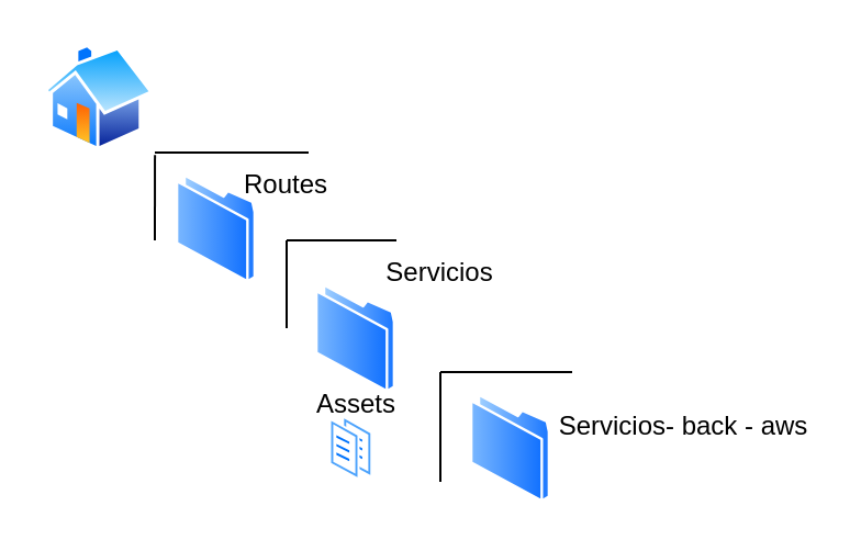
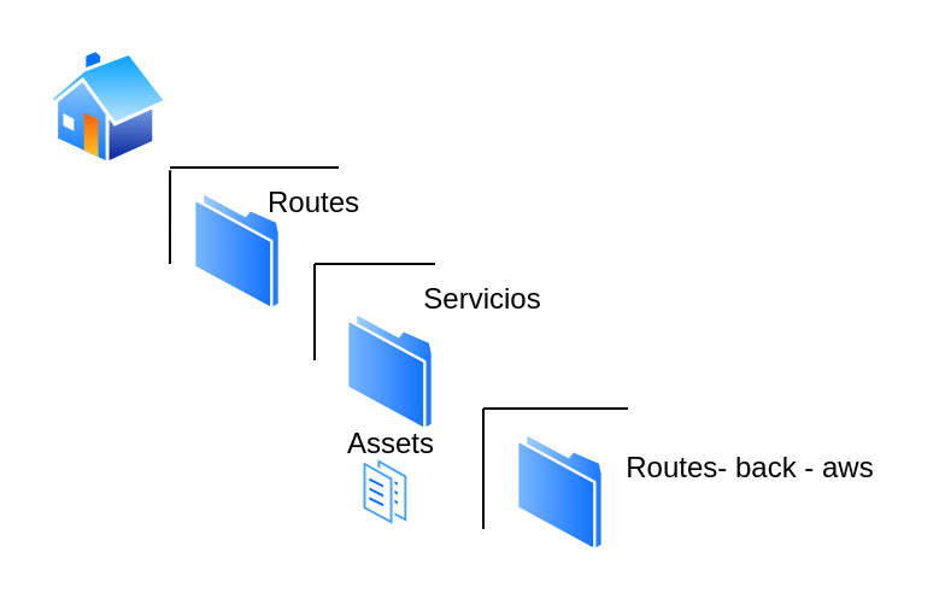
- <mxCell id="21" value="Servicios- back - aws" style="text;html=1;align=center;verticalAlign=middle;whiteSpace=wrap;rounded=0;" vertex="1" parent="1"><mxGeometry x="250.5" y="179" width="119.5" height="30" as="geometry" /></mxCell>
+ <mxCell id="21" value="Routes- back - aws" style="text;html=1;align=center;verticalAlign=middle;whiteSpace=wrap;rounded=0;" vertex="1" parent="1"><mxGeometry x="250.5" y="179" width="119.5" height="30" as="geometry" /></mxCell>
